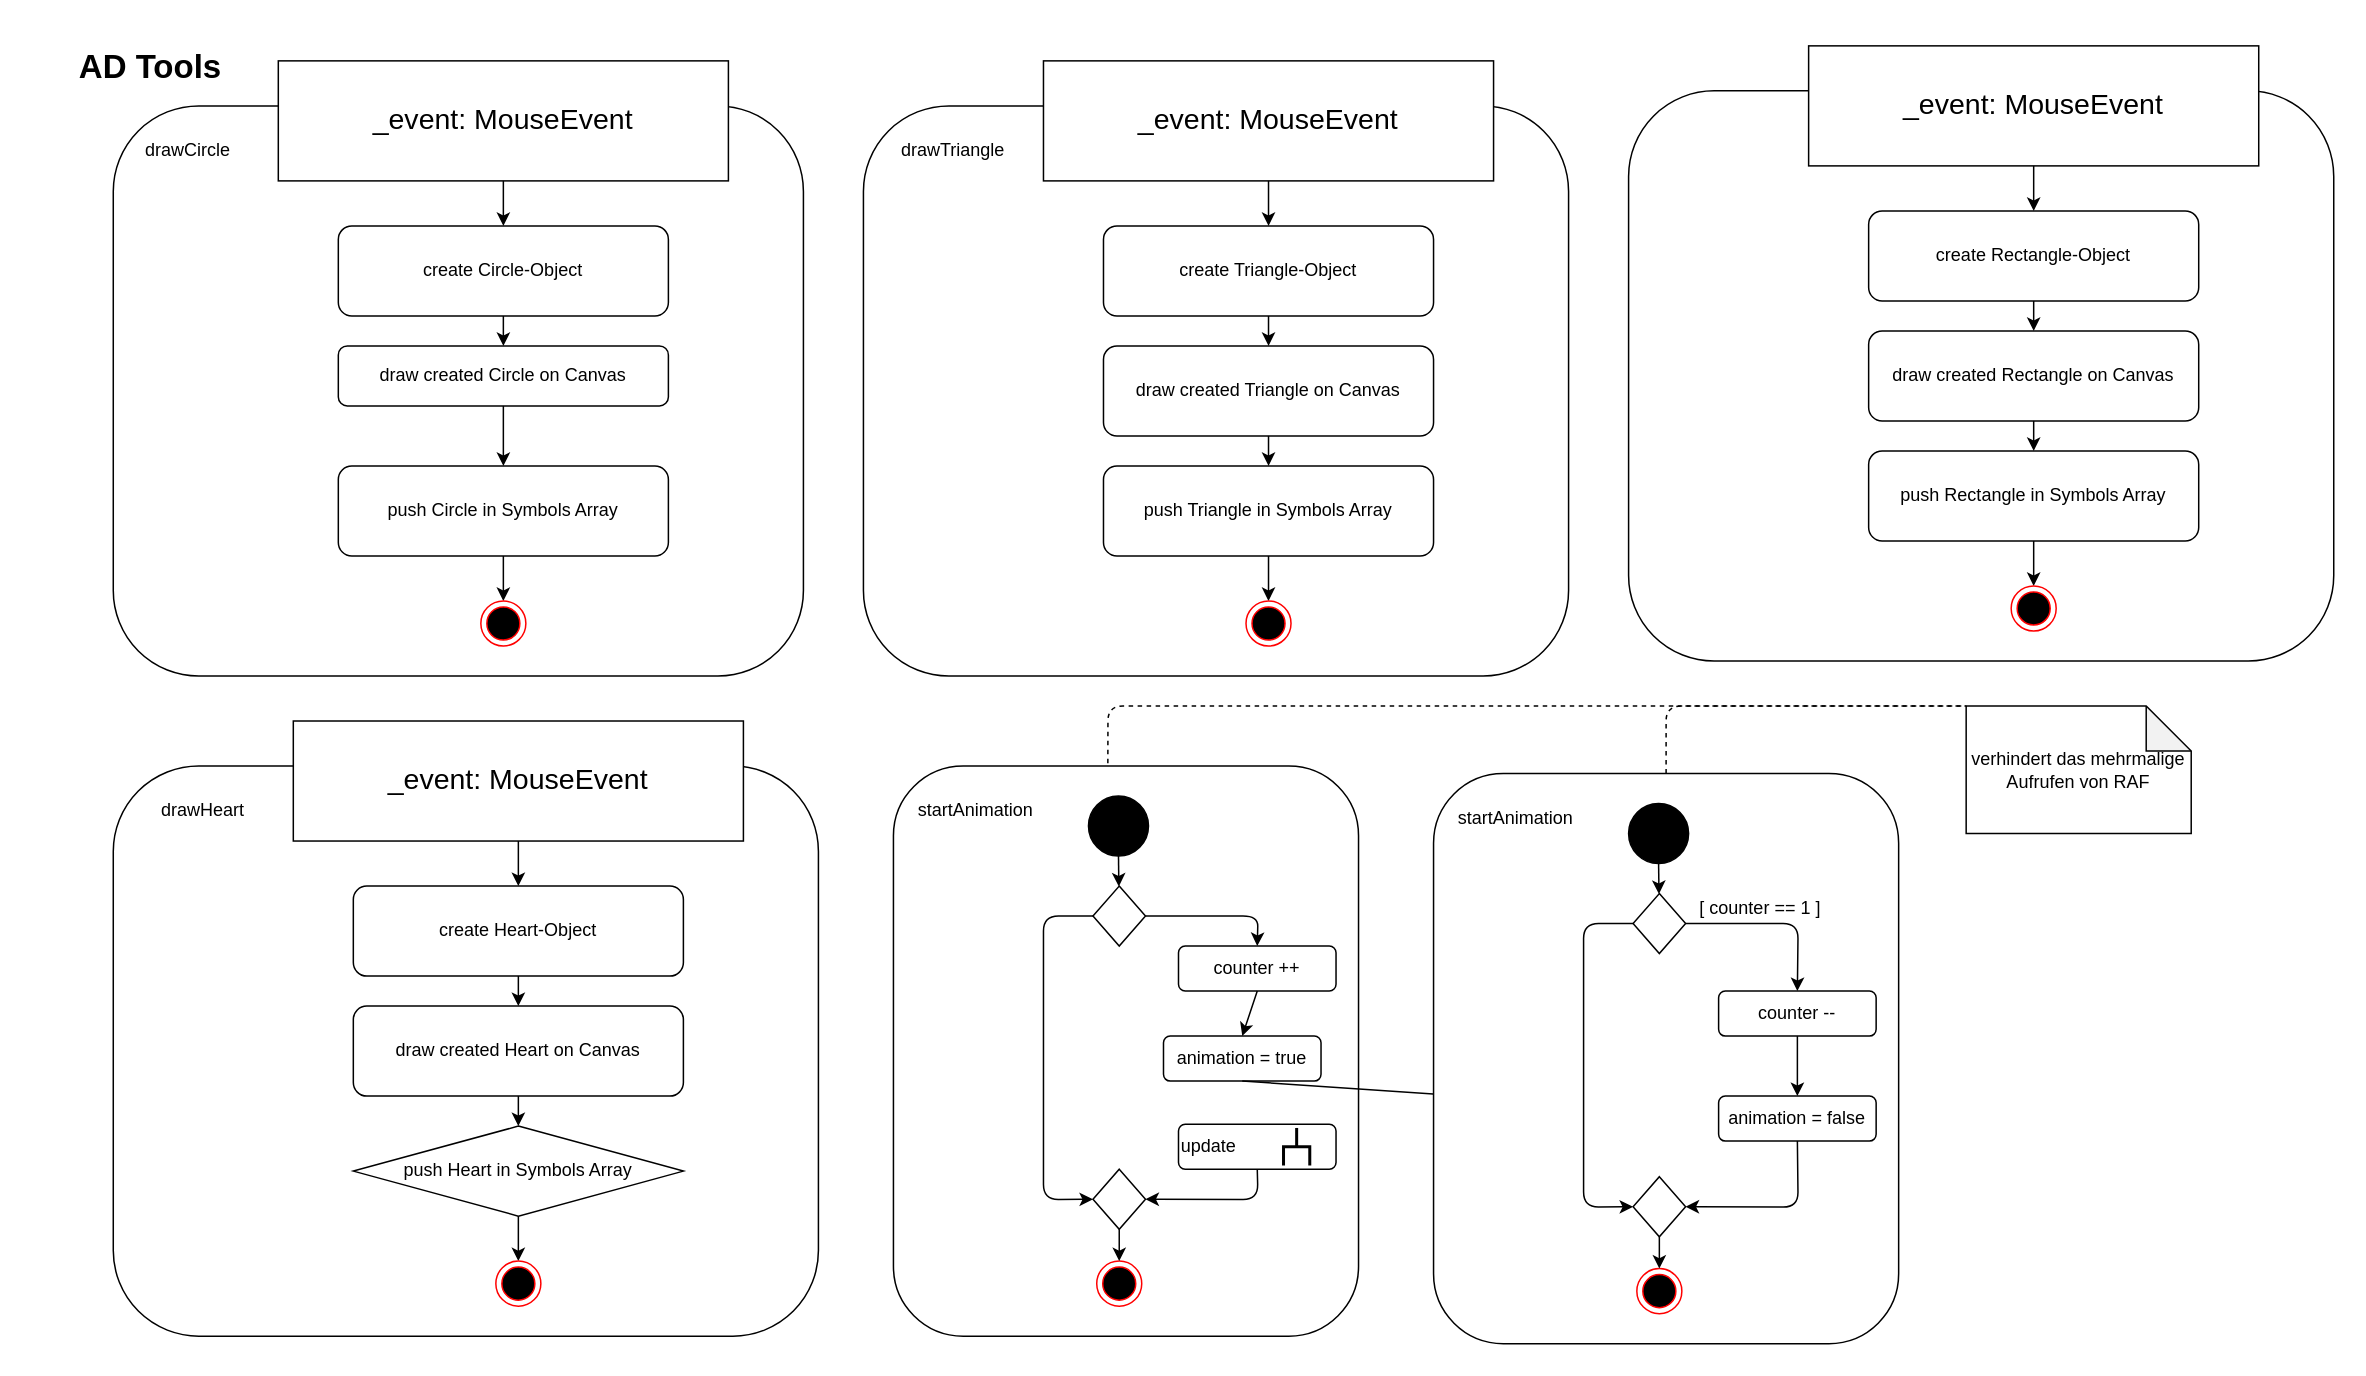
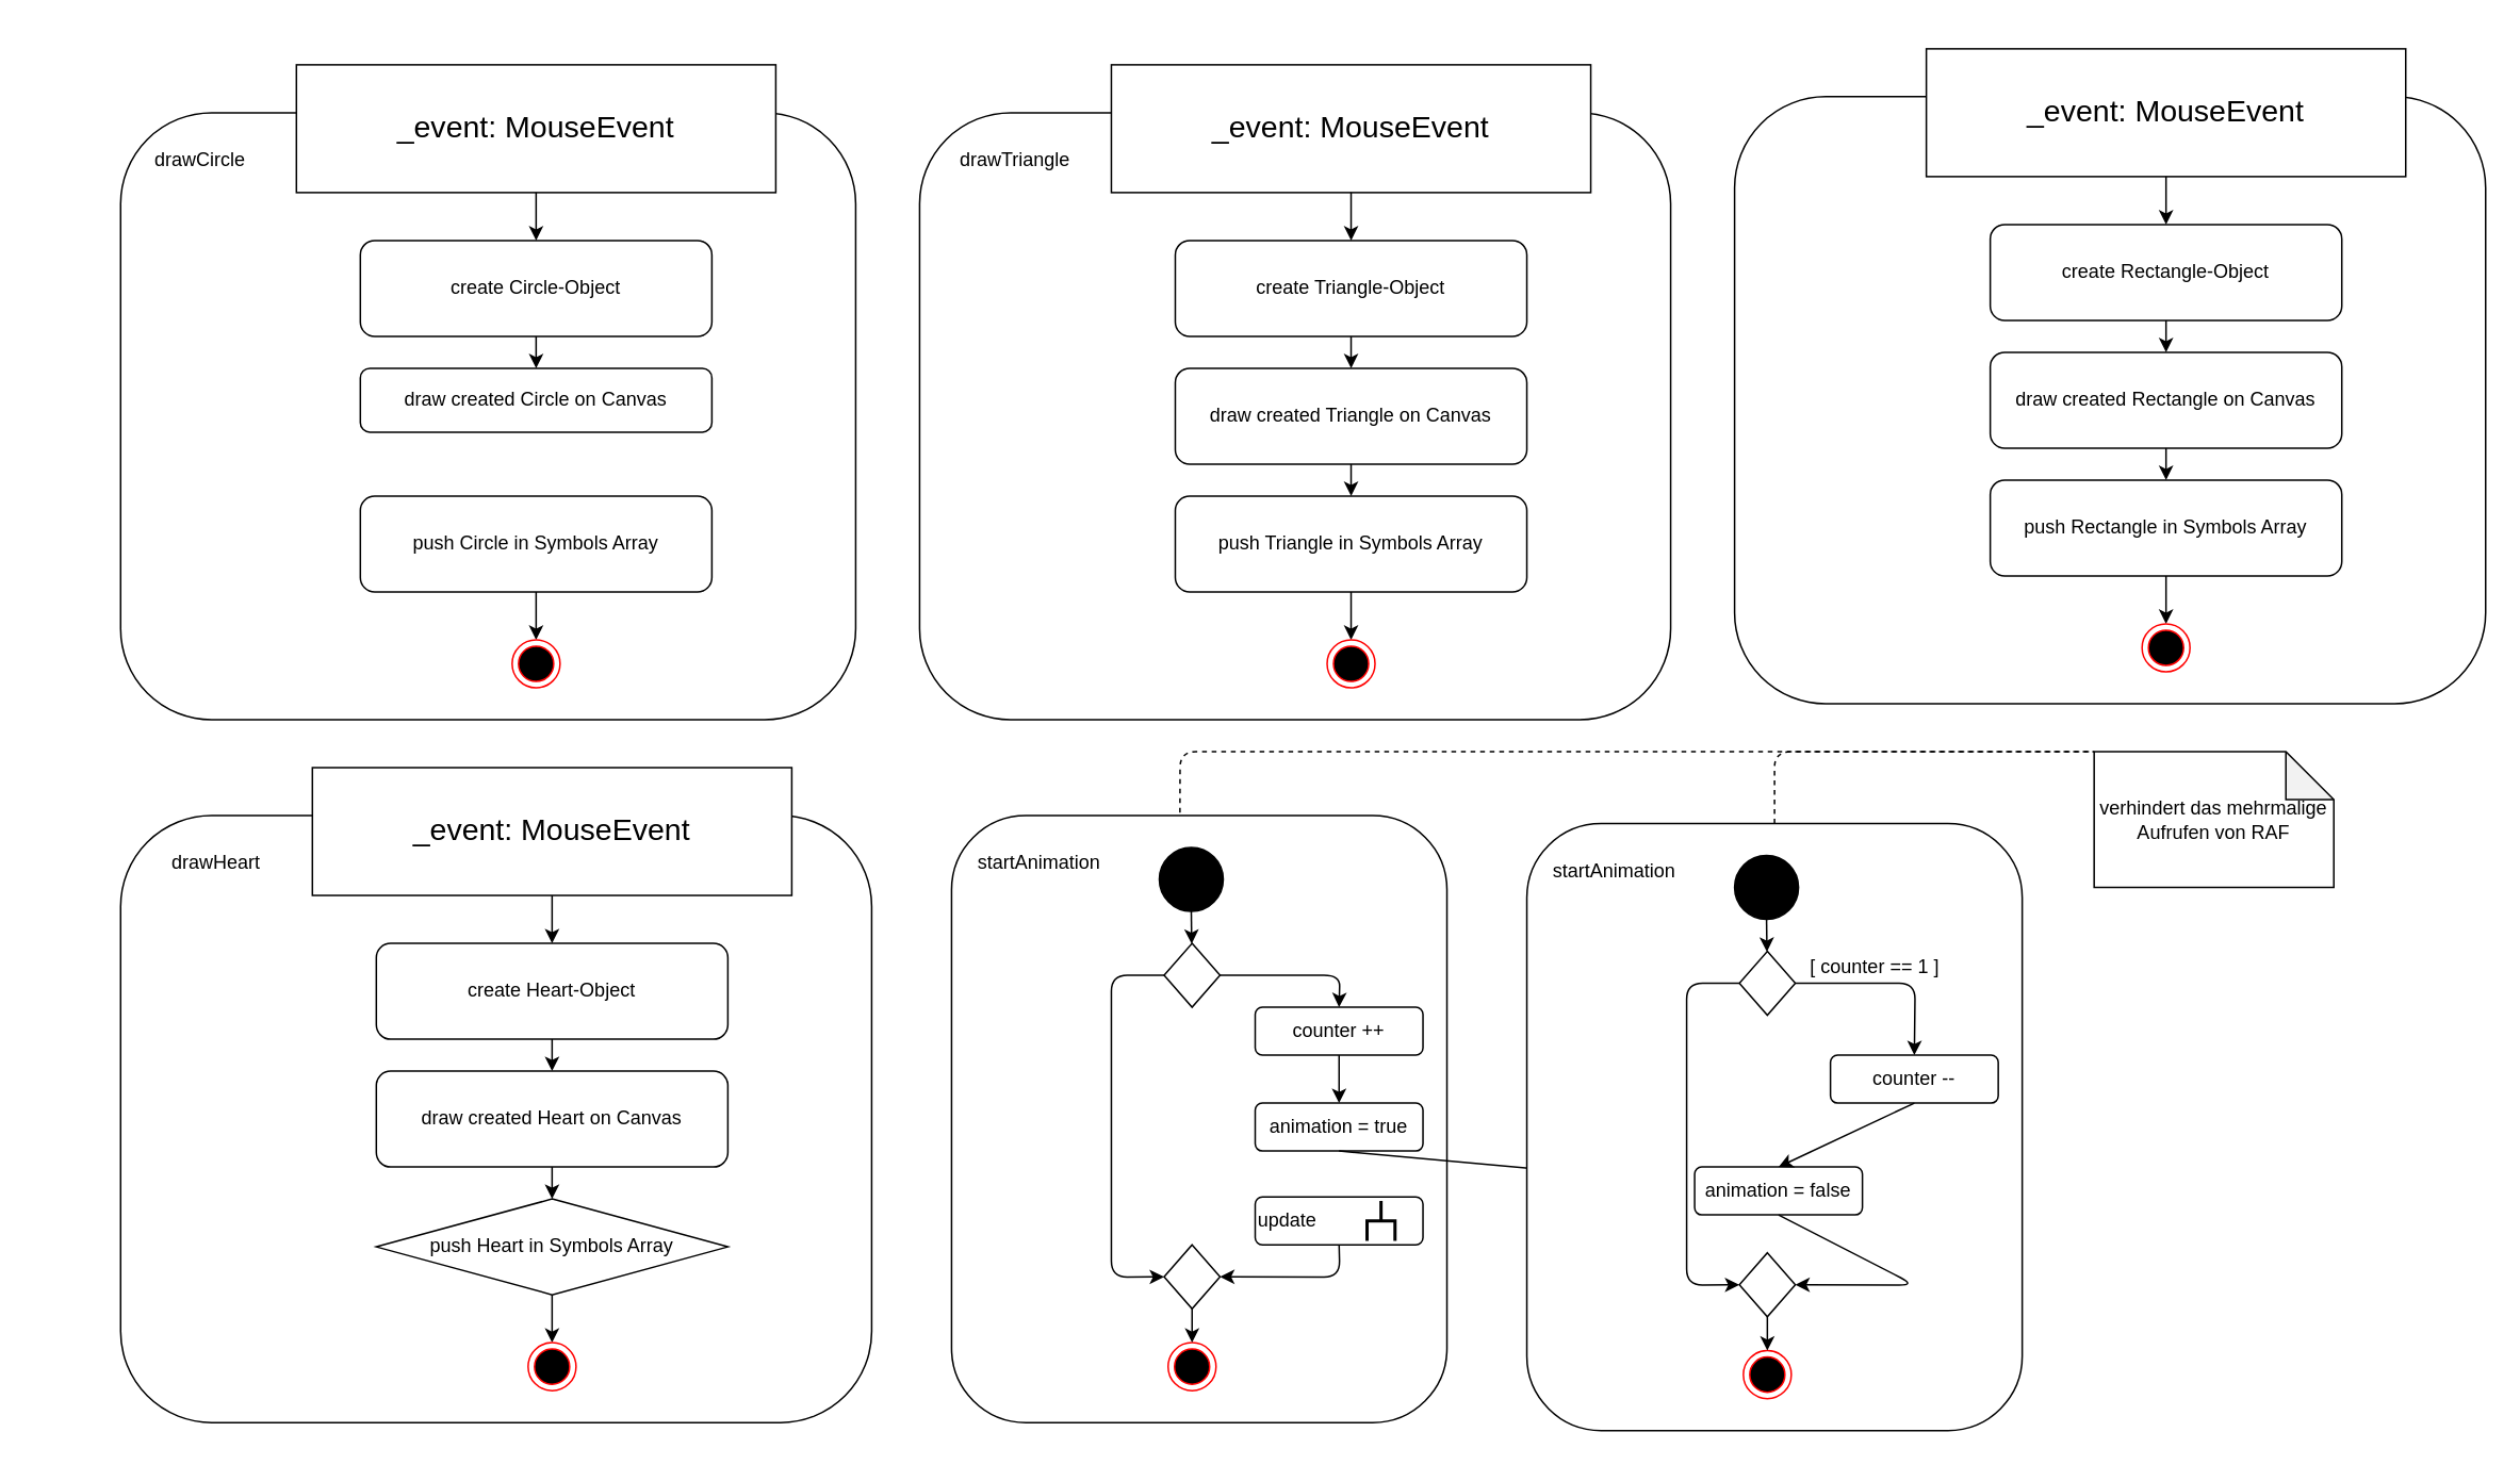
- <mxCell id="2" value="&lt;font style=&quot;font-size: 22px&quot;&gt;&lt;b&gt;AD Tools&lt;/b&gt;&lt;/font&gt;" style="text;html=1;strokeColor=none;fillColor=none;align=center;verticalAlign=middle;whiteSpace=wrap;rounded=0;" vertex="1" parent="1"><mxGeometry x="20" y="20" width="160" height="50" as="geometry" /></mxCell>
- <mxCell id="8" value="" style="endArrow=classic;html=1;exitX=0.5;exitY=1;exitDx=0;exitDy=0;entryX=0.5;entryY=0;entryDx=0;entryDy=0;" edge="1" parent="1" source="5" target="7"><mxGeometry width="50" height="50" relative="1" as="geometry"><mxPoint x="535" y="390" as="sourcePoint" /><mxPoint x="585" y="340" as="targetPoint" /></mxGeometry></mxCell>
- <mxCell id="53" value="animation = true" style="rounded=1;whiteSpace=wrap;html=1;" vertex="1" parent="1"><mxGeometry x="775" y="690" width="105" height="30" as="geometry" /></mxCell>
+ <mxCell id="53" value="animation = true" style="rounded=1;whiteSpace=wrap;html=1;" vertex="1" parent="1"><mxGeometry x="785" y="690" width="105" height="30" as="geometry" /></mxCell>
- <mxCell id="70" value="animation = false" style="rounded=1;whiteSpace=wrap;html=1;" vertex="1" parent="1"><mxGeometry x="1145" y="730" width="105" height="30" as="geometry" /></mxCell>
+ <mxCell id="70" value="animation = false" style="rounded=1;whiteSpace=wrap;html=1;" vertex="1" parent="1"><mxGeometry x="1060" y="730" width="105" height="30" as="geometry" /></mxCell>
